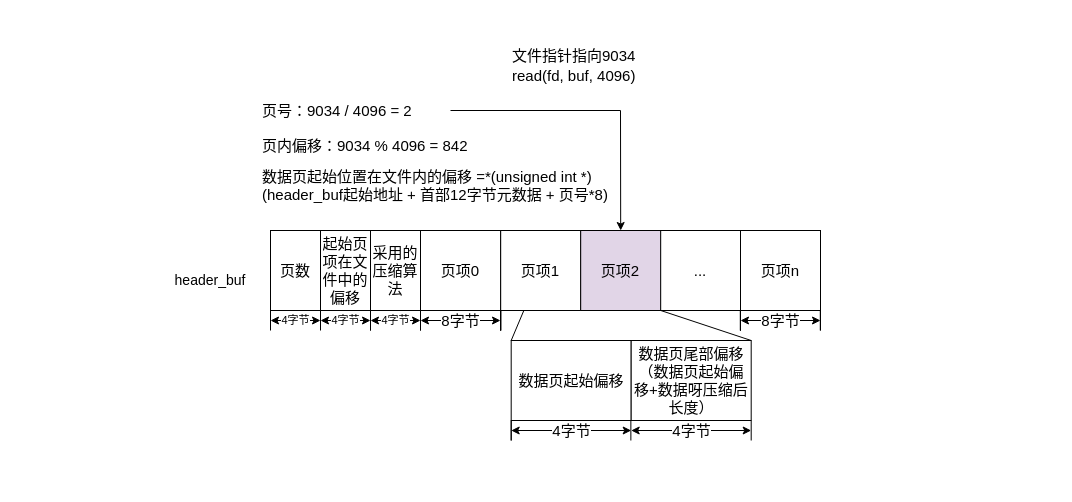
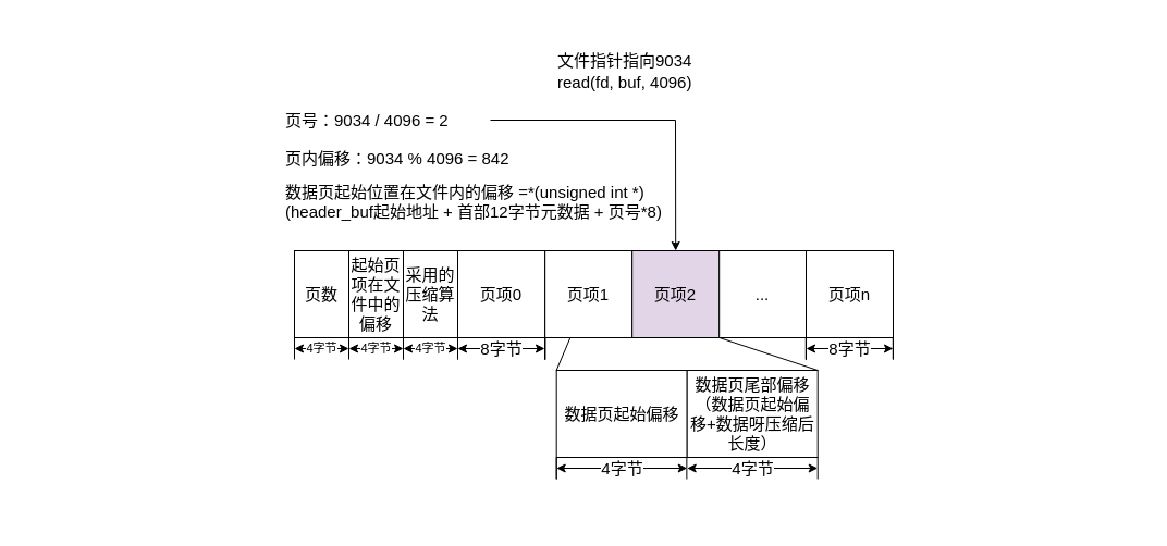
- <mxCell id="47" value="&lt;font style=&quot;font-size: 14px;&quot;&gt;header_buf&lt;/font&gt;" style="text;html=1;strokeColor=none;fillColor=none;align=center;verticalAlign=middle;whiteSpace=wrap;rounded=0;" parent="1" vertex="1"><mxGeometry x="170" y="257.5" width="80" height="45" as="geometry" /></mxCell>
